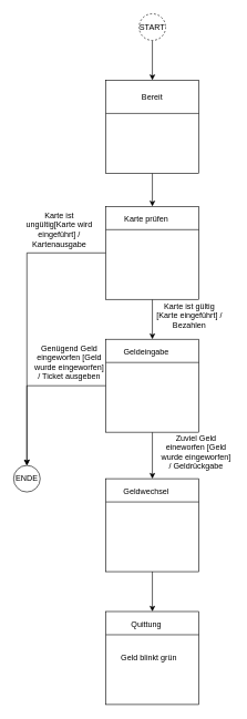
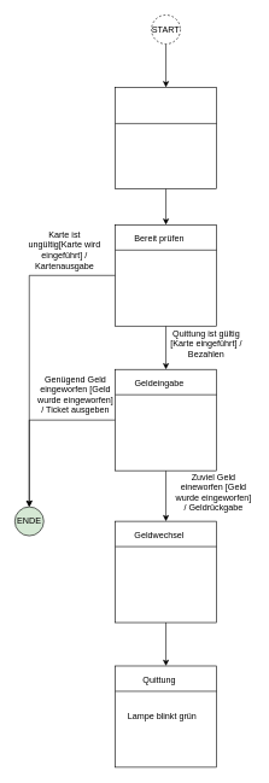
- <mxCell id="5" value="Bereit" style="text;html=1;strokeColor=none;fillColor=none;align=center;verticalAlign=middle;whiteSpace=wrap;rounded=0;" vertex="1" parent="1"><mxGeometry x="174" y="135" width="110" height="20" as="geometry" /></mxCell>
- <mxCell id="13" value="Karte prüfen" style="text;html=1;strokeColor=none;fillColor=none;align=center;verticalAlign=middle;whiteSpace=wrap;rounded=0;" vertex="1" parent="1"><mxGeometry x="165" y="320" width="110" height="20" as="geometry" /></mxCell>
+ <mxCell id="13" value="Bereit prüfen" style="text;html=1;strokeColor=none;fillColor=none;align=center;verticalAlign=middle;whiteSpace=wrap;rounded=0;" vertex="1" parent="1"><mxGeometry x="165" y="320" width="110" height="20" as="geometry" /></mxCell>
- <mxCell id="14" value="Karte ist gültig [Karte eingeführt] / Bezahlen" style="text;html=1;strokeColor=none;fillColor=none;align=center;verticalAlign=middle;whiteSpace=wrap;rounded=0;" vertex="1" parent="1"><mxGeometry x="230" y="450" width="110" height="50" as="geometry" /></mxCell>
+ <mxCell id="14" value="Quittung ist gültig [Karte eingeführt] / Bezahlen" style="text;html=1;strokeColor=none;fillColor=none;align=center;verticalAlign=middle;whiteSpace=wrap;rounded=0;" vertex="1" parent="1"><mxGeometry x="230" y="450" width="110" height="50" as="geometry" /></mxCell>
- <mxCell id="9" value="ENDE" style="ellipse;whiteSpace=wrap;html=1;aspect=fixed;" vertex="1" parent="1"><mxGeometry x="20" y="700" width="40" height="40" as="geometry" /></mxCell>
+ <mxCell id="9" value="ENDE" style="ellipse;whiteSpace=wrap;html=1;aspect=fixed;fillColor=#d5e8d4;" vertex="1" parent="1"><mxGeometry x="20" y="700" width="40" height="40" as="geometry" /></mxCell>
- <mxCell id="29" value="Geld blinkt grün" style="text;html=1;strokeColor=none;fillColor=none;align=center;verticalAlign=middle;whiteSpace=wrap;rounded=0;" vertex="1" parent="1"><mxGeometry x="169" y="965" width="110" height="50" as="geometry" /></mxCell>
+ <mxCell id="29" value="Lampe blinkt grün" style="text;html=1;strokeColor=none;fillColor=none;align=center;verticalAlign=middle;whiteSpace=wrap;rounded=0;" vertex="1" parent="1"><mxGeometry x="169" y="965" width="110" height="50" as="geometry" /></mxCell>
